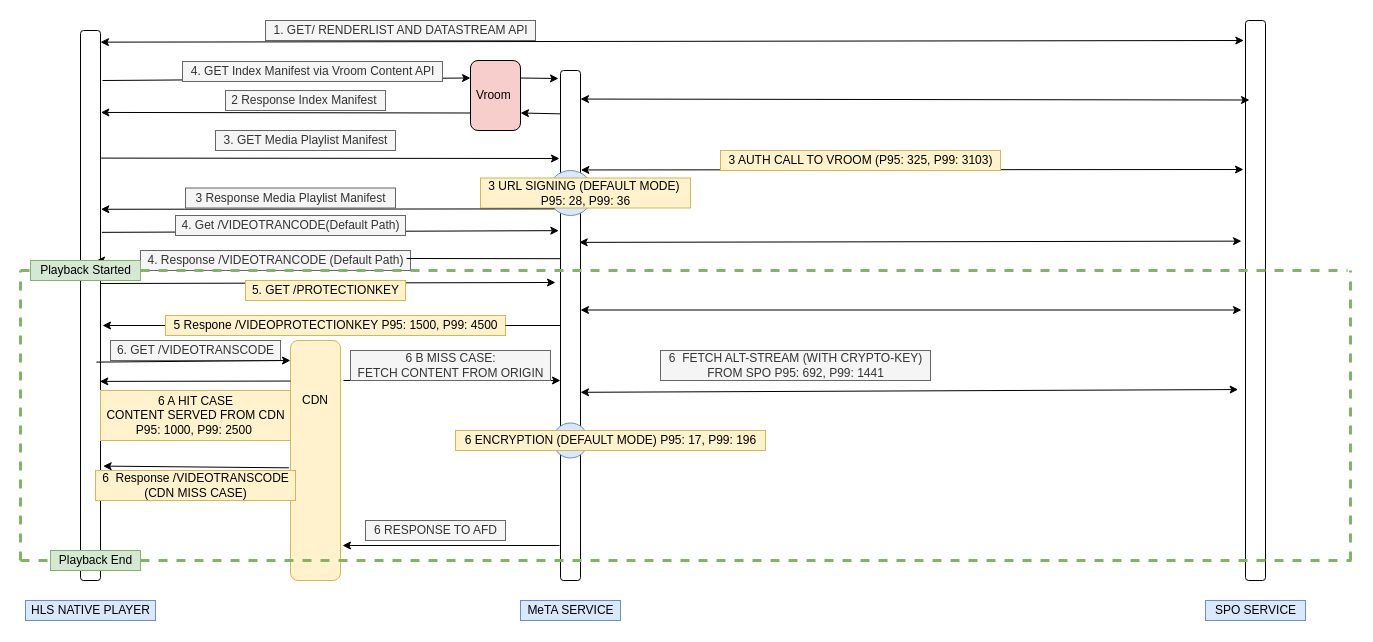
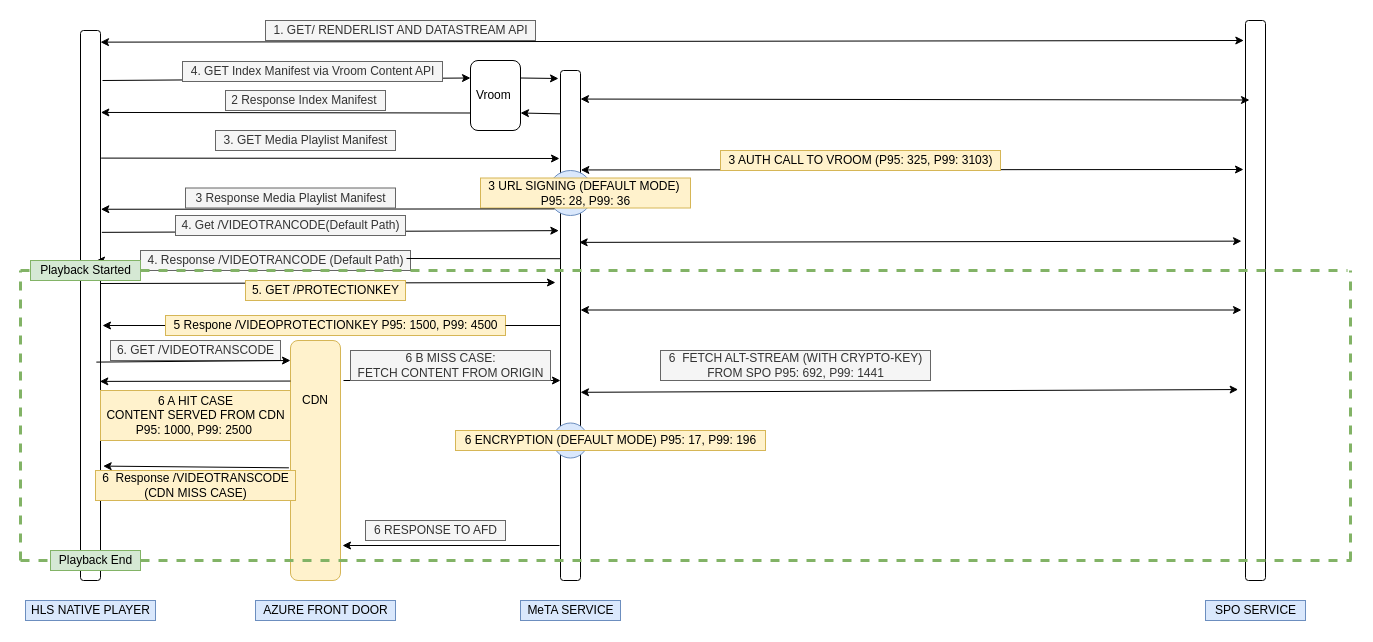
- <mxCell id="43" value="Vroom&amp;nbsp;" style="rounded=1;whiteSpace=wrap;html=1;fillColor=#f8cecc;" parent="1" vertex="1"><mxGeometry x="470" y="60" width="50" height="70" as="geometry" /></mxCell>
+ <mxCell id="43" value="Vroom&amp;nbsp;" style="rounded=1;whiteSpace=wrap;html=1;" parent="1" vertex="1"><mxGeometry x="470" y="60" width="50" height="70" as="geometry" /></mxCell>
+ <mxCell id="40" value="AZURE FRONT DOOR" style="text;html=1;align=center;verticalAlign=middle;resizable=0;points=[];autosize=1;strokeColor=#6c8ebf;fillColor=#dae8fc;" parent="1" vertex="1"><mxGeometry x="255" y="600" width="140" height="20" as="geometry" /></mxCell>
